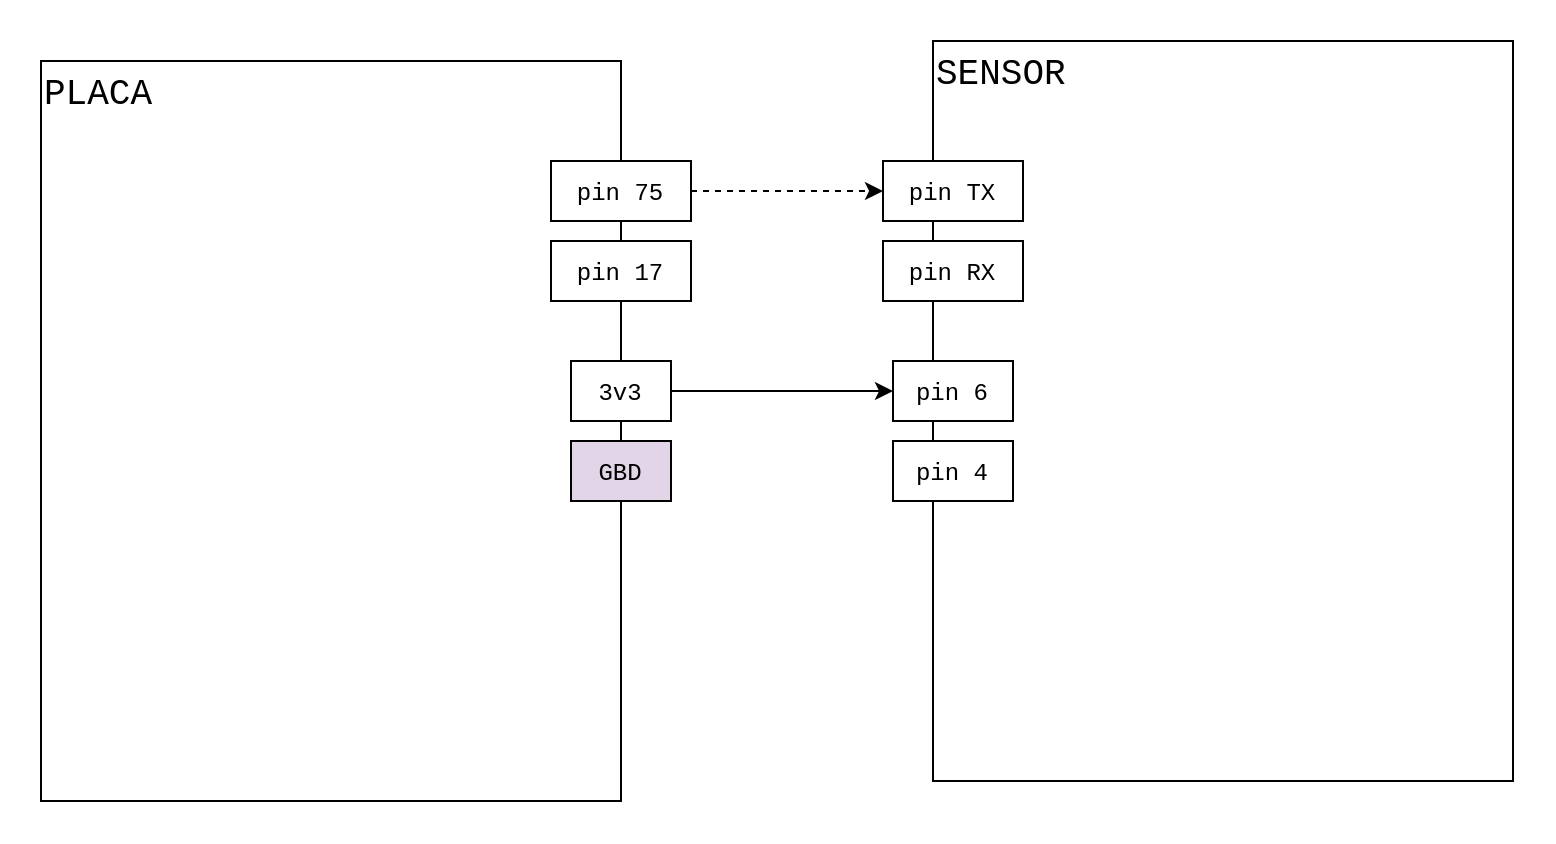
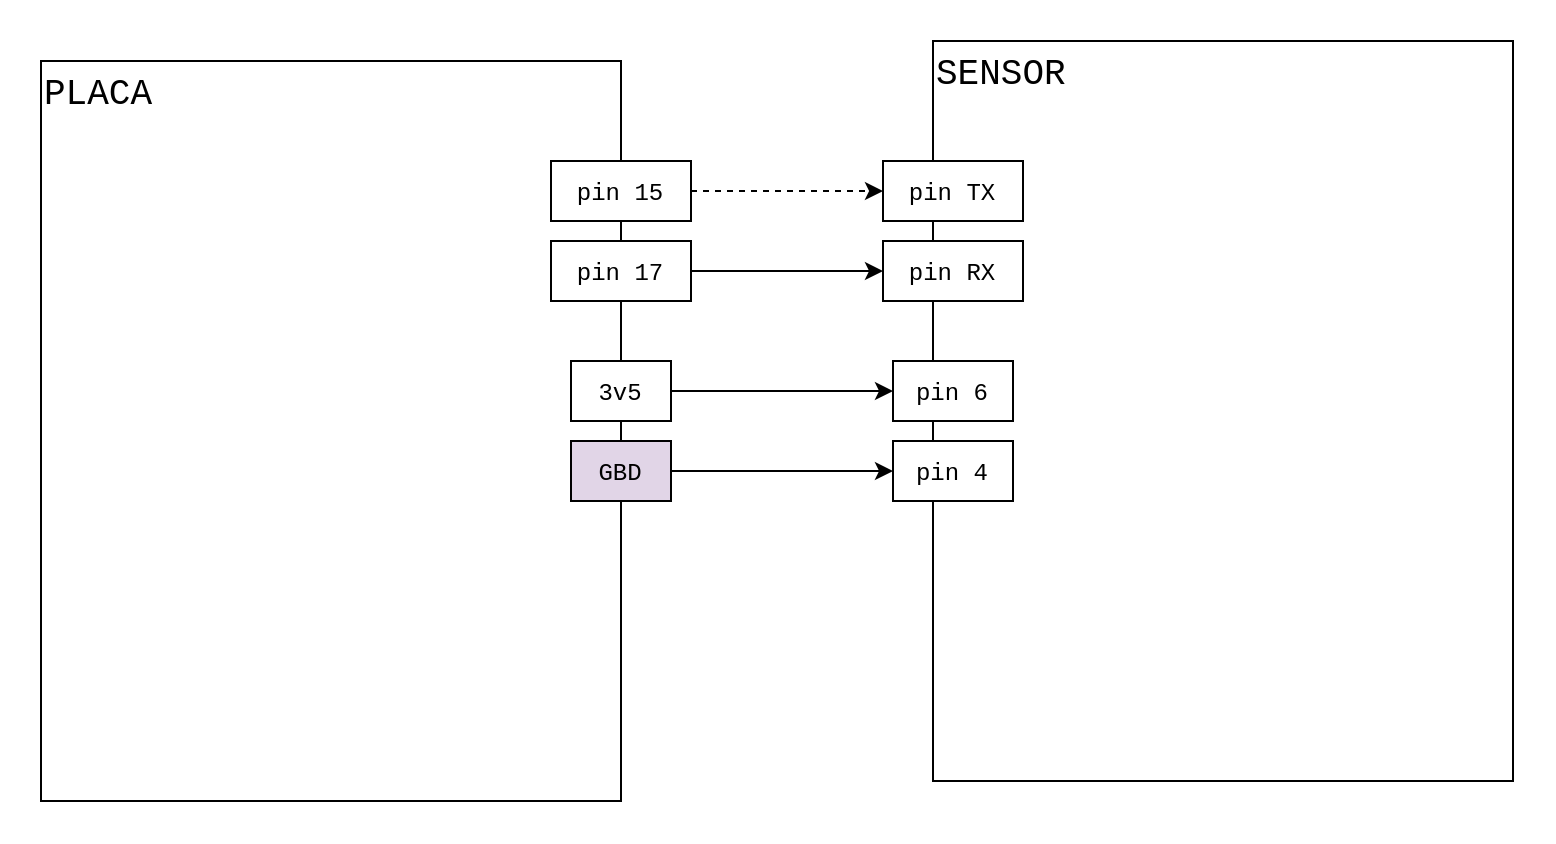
- <mxCell id="5" value="pin 75" style="rounded=0;whiteSpace=wrap;html=1;fontFamily=Courier New;fontSize=12;verticalAlign=top;autosize=1;spacing=5;" vertex="1" parent="1"><mxGeometry x="275" y="80" width="70" height="30" as="geometry" /></mxCell>
+ <mxCell id="5" value="pin 15" style="rounded=0;whiteSpace=wrap;html=1;fontFamily=Courier New;fontSize=12;verticalAlign=top;autosize=1;spacing=5;" vertex="1" parent="1"><mxGeometry x="275" y="80" width="70" height="30" as="geometry" /></mxCell>
+ <mxCell id="6" style="edgeStyle=orthogonalEdgeStyle;rounded=0;orthogonalLoop=1;jettySize=auto;html=1;entryX=0;entryY=0.5;entryDx=0;entryDy=0;fontFamily=Courier New;fontSize=12;" edge="1" parent="1" source="7" target="13"><mxGeometry relative="1" as="geometry" /></mxCell>
- <mxCell id="11" value="3v3" style="rounded=0;whiteSpace=wrap;html=1;fontFamily=Courier New;fontSize=12;verticalAlign=top;autosize=1;spacing=5;" vertex="1" parent="1"><mxGeometry x="285" y="180" width="50" height="30" as="geometry" /></mxCell>
+ <mxCell id="11" value="3v5" style="rounded=0;whiteSpace=wrap;html=1;fontFamily=Courier New;fontSize=12;verticalAlign=top;autosize=1;spacing=5;" vertex="1" parent="1"><mxGeometry x="285" y="180" width="50" height="30" as="geometry" /></mxCell>
+ <mxCell id="8" style="edgeStyle=orthogonalEdgeStyle;rounded=0;orthogonalLoop=1;jettySize=auto;html=1;entryX=0;entryY=0.5;entryDx=0;entryDy=0;fontFamily=Courier New;fontSize=12;" edge="1" parent="1" source="9" target="15"><mxGeometry relative="1" as="geometry" /></mxCell>
